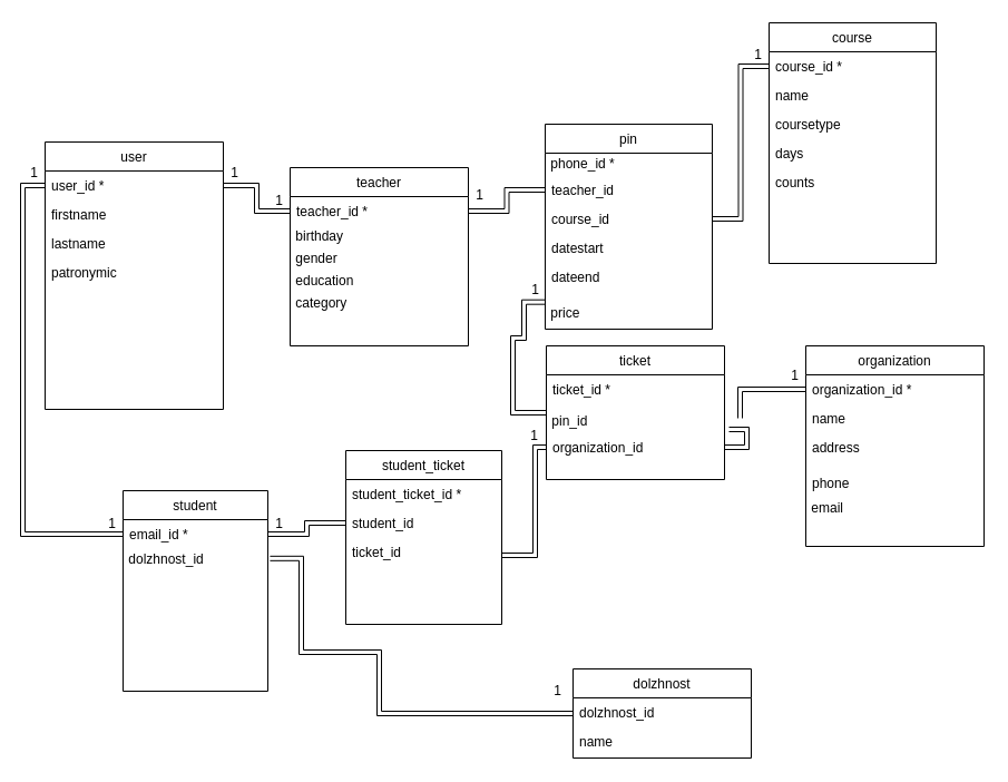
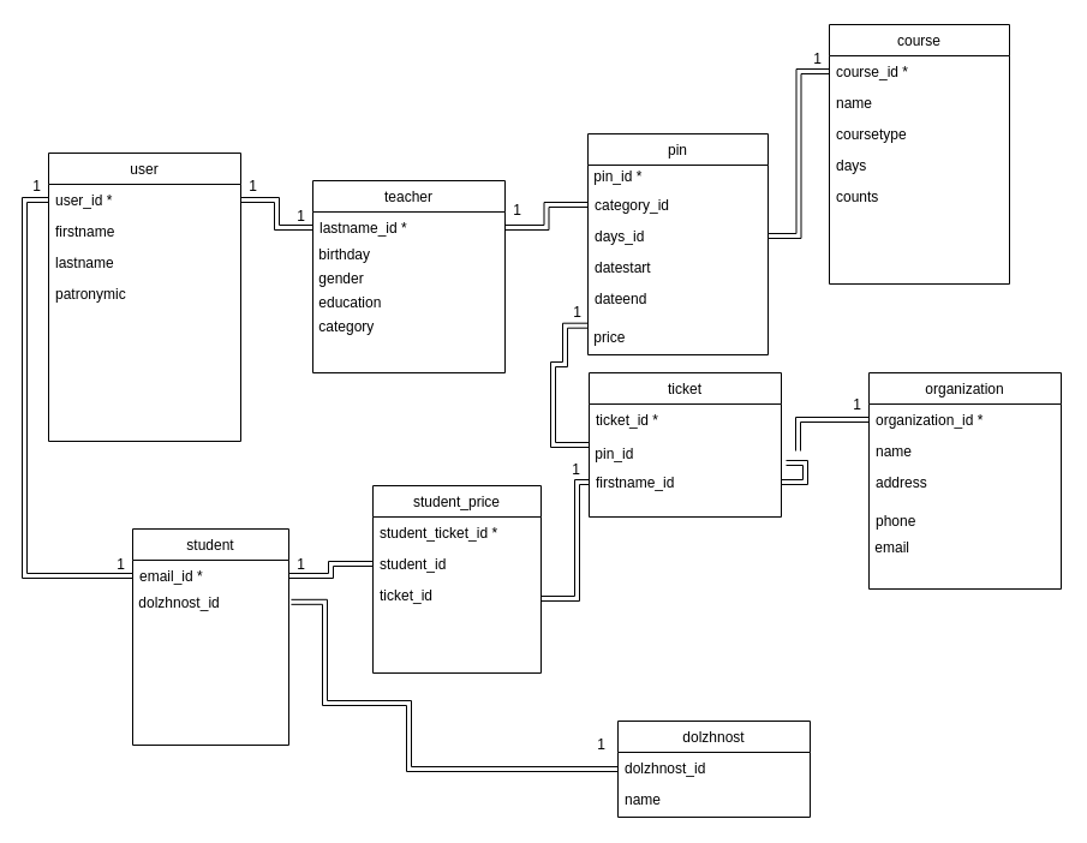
- <mxCell id="9" value="&amp;nbsp;phone_id *" style="text;html=1;align=left;verticalAlign=middle;resizable=0;points=[];autosize=1;" vertex="1" parent="8"><mxGeometry y="26" width="150" height="20" as="geometry" /></mxCell>
+ <mxCell id="9" value="&amp;nbsp;pin_id *" style="text;html=1;align=left;verticalAlign=middle;resizable=0;points=[];autosize=1;" vertex="1" parent="8"><mxGeometry y="26" width="150" height="20" as="geometry" /></mxCell>
- <mxCell id="10" value="teacher_id" style="text;align=left;verticalAlign=top;spacingLeft=4;spacingRight=4;overflow=hidden;rotatable=0;points=[[0,0.5],[1,0.5]];portConstraint=eastwest;" vertex="1" parent="8"><mxGeometry y="46" width="150" height="26" as="geometry" /></mxCell>
+ <mxCell id="10" value="category_id" style="text;align=left;verticalAlign=top;spacingLeft=4;spacingRight=4;overflow=hidden;rotatable=0;points=[[0,0.5],[1,0.5]];portConstraint=eastwest;" vertex="1" parent="8"><mxGeometry y="46" width="150" height="26" as="geometry" /></mxCell>
- <mxCell id="3" value="teacher_id *" style="text;align=left;verticalAlign=top;spacingLeft=4;spacingRight=4;overflow=hidden;rotatable=0;points=[[0,0.5],[1,0.5]];portConstraint=eastwest;" parent="2" vertex="1"><mxGeometry y="26" width="160" height="26" as="geometry" /></mxCell>
+ <mxCell id="3" value="lastname_id *" style="text;align=left;verticalAlign=top;spacingLeft=4;spacingRight=4;overflow=hidden;rotatable=0;points=[[0,0.5],[1,0.5]];portConstraint=eastwest;" parent="2" vertex="1"><mxGeometry y="26" width="160" height="26" as="geometry" /></mxCell>
- <mxCell id="11" value="course_id" style="text;align=left;verticalAlign=top;spacingLeft=4;spacingRight=4;overflow=hidden;rotatable=0;points=[[0,0.5],[1,0.5]];portConstraint=eastwest;rounded=0;shadow=0;html=0;" vertex="1" parent="8"><mxGeometry y="72" width="150" height="26" as="geometry" /></mxCell>
+ <mxCell id="11" value="days_id" style="text;align=left;verticalAlign=top;spacingLeft=4;spacingRight=4;overflow=hidden;rotatable=0;points=[[0,0.5],[1,0.5]];portConstraint=eastwest;rounded=0;shadow=0;html=0;" vertex="1" parent="8"><mxGeometry y="72" width="150" height="26" as="geometry" /></mxCell>
- <mxCell id="18" value="organization_id" style="text;align=left;verticalAlign=top;spacingLeft=4;spacingRight=4;overflow=hidden;rotatable=0;points=[[0,0.5],[1,0.5]];portConstraint=eastwest;" vertex="1" parent="15"><mxGeometry y="78" width="160" height="26" as="geometry" /></mxCell>
+ <mxCell id="18" value="firstname_id" style="text;align=left;verticalAlign=top;spacingLeft=4;spacingRight=4;overflow=hidden;rotatable=0;points=[[0,0.5],[1,0.5]];portConstraint=eastwest;" vertex="1" parent="15"><mxGeometry y="78" width="160" height="26" as="geometry" /></mxCell>
- <mxCell id="54" value="student_ticket" style="swimlane;fontStyle=0;align=center;verticalAlign=top;childLayout=stackLayout;horizontal=1;startSize=26;horizontalStack=0;resizeParent=1;resizeLast=0;collapsible=1;marginBottom=0;rounded=0;shadow=0;strokeWidth=1;" vertex="1" parent="1"><mxGeometry x="310" y="404" width="140" height="156" as="geometry"><mxRectangle x="230" y="140" width="160" height="26" as="alternateBounds" /></mxGeometry></mxCell>
+ <mxCell id="54" value="student_price" style="swimlane;fontStyle=0;align=center;verticalAlign=top;childLayout=stackLayout;horizontal=1;startSize=26;horizontalStack=0;resizeParent=1;resizeLast=0;collapsible=1;marginBottom=0;rounded=0;shadow=0;strokeWidth=1;" vertex="1" parent="1"><mxGeometry x="310" y="404" width="140" height="156" as="geometry"><mxRectangle x="230" y="140" width="160" height="26" as="alternateBounds" /></mxGeometry></mxCell>
